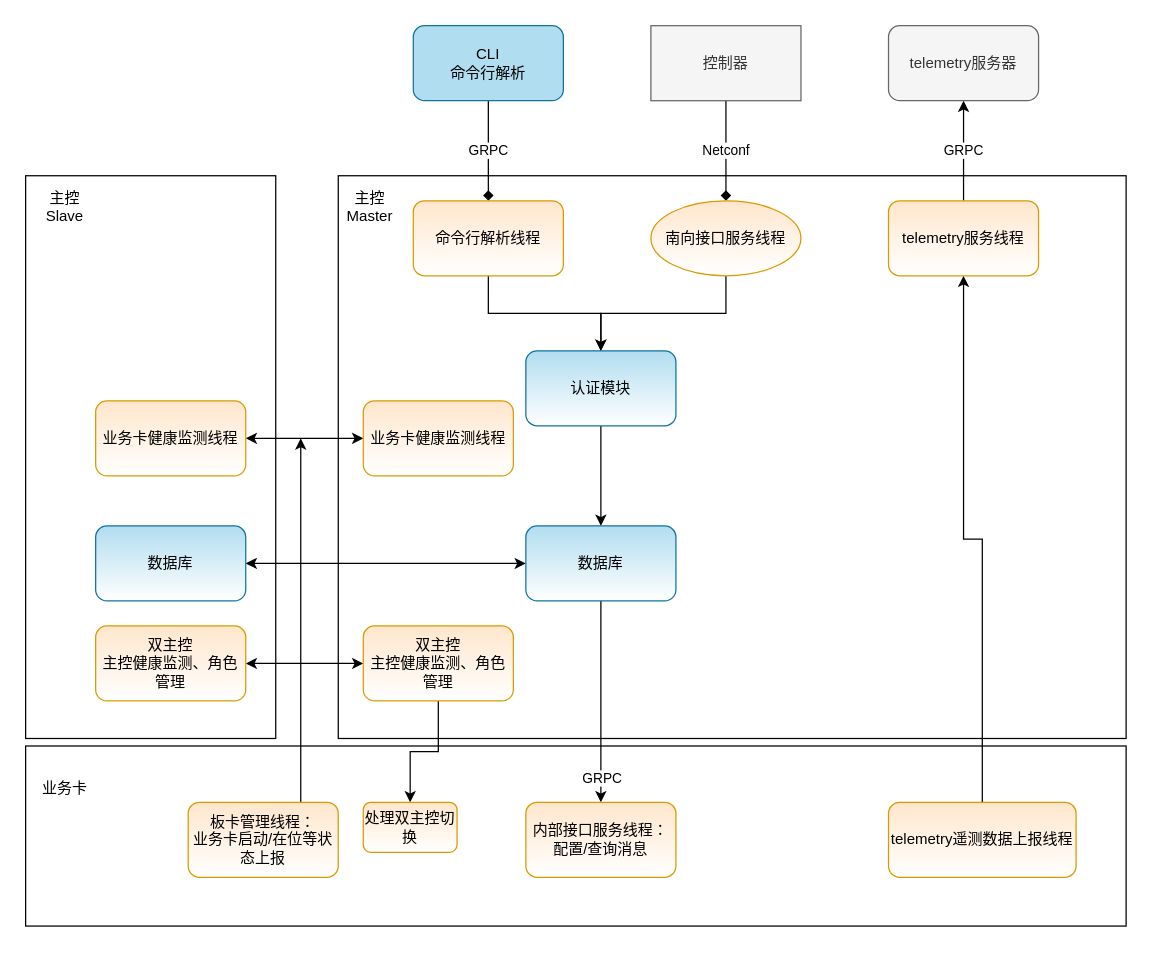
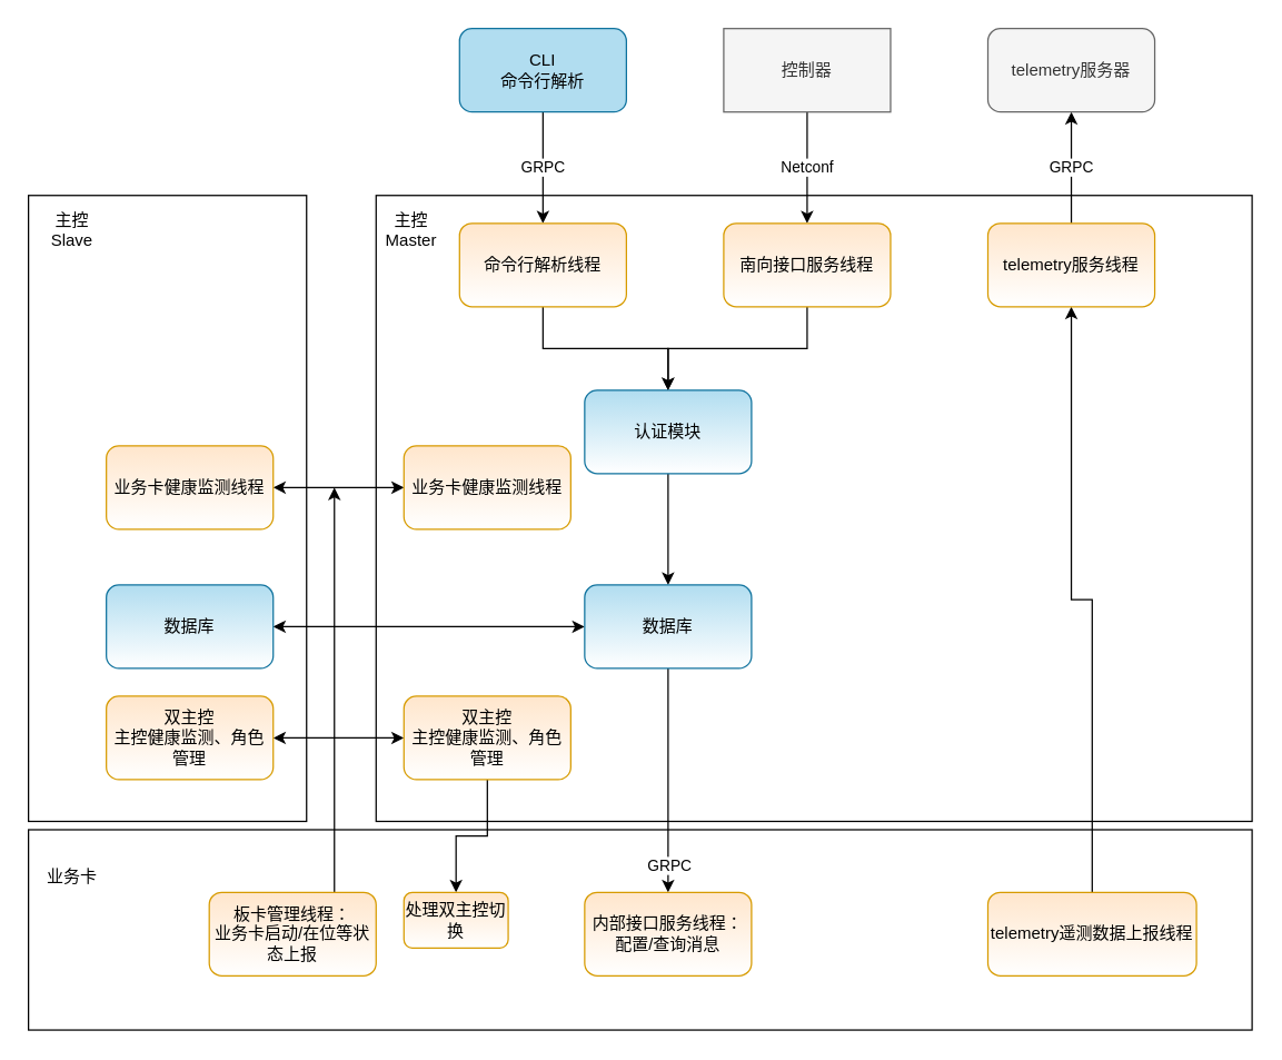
- <mxCell id="5" value="GRPC" style="edgeStyle=orthogonalEdgeStyle;rounded=0;orthogonalLoop=1;jettySize=auto;html=1;startArrow=none;startFill=0;endArrow=diamond;endFill=1;" edge="1" parent="1" source="6" target="8"><mxGeometry relative="1" as="geometry" /></mxCell>
+ <mxCell id="5" value="GRPC" style="edgeStyle=orthogonalEdgeStyle;rounded=0;orthogonalLoop=1;jettySize=auto;html=1;startArrow=none;startFill=0;endArrow=classic;endFill=1;" edge="1" parent="1" source="6" target="8"><mxGeometry relative="1" as="geometry" /></mxCell>
- <mxCell id="16" value="Netconf" style="edgeStyle=orthogonalEdgeStyle;rounded=0;orthogonalLoop=1;jettySize=auto;html=1;startArrow=none;startFill=0;endArrow=diamond;" edge="1" parent="1" source="17" target="19"><mxGeometry relative="1" as="geometry"><Array as="points"><mxPoint x="580" y="120" /><mxPoint x="580" y="120" /></Array></mxGeometry></mxCell>
+ <mxCell id="16" value="Netconf" style="edgeStyle=orthogonalEdgeStyle;rounded=0;orthogonalLoop=1;jettySize=auto;html=1;startArrow=none;startFill=0;" edge="1" parent="1" source="17" target="19"><mxGeometry relative="1" as="geometry"><Array as="points"><mxPoint x="580" y="120" /><mxPoint x="580" y="120" /></Array></mxGeometry></mxCell>
- <mxCell id="19" value="南向接口服务线程" style="ellipse;whiteSpace=wrap;html=1;fillColor=#ffe6cc;strokeColor=#d79b00;gradientColor=#ffffff;" vertex="1" parent="1"><mxGeometry x="520" y="160" width="120" height="60" as="geometry" /></mxCell>
+ <mxCell id="19" value="南向接口服务线程" style="rounded=1;whiteSpace=wrap;html=1;fillColor=#ffe6cc;strokeColor=#d79b00;gradientColor=#ffffff;" vertex="1" parent="1"><mxGeometry x="520" y="160" width="120" height="60" as="geometry" /></mxCell>
